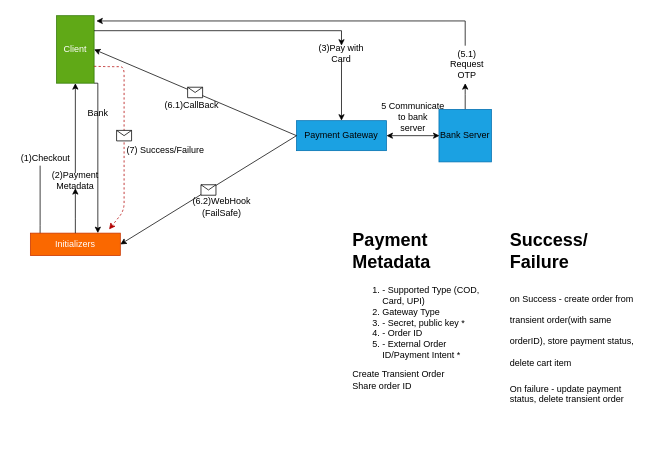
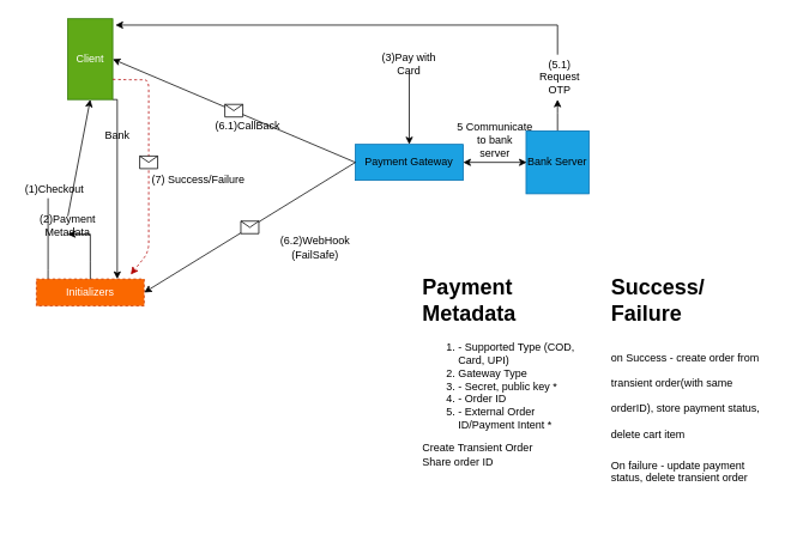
- <mxCell id="16" style="edgeStyle=orthogonalEdgeStyle;rounded=0;orthogonalLoop=1;jettySize=auto;html=1;entryX=0.5;entryY=0;entryDx=0;entryDy=0;" parent="1" source="5" target="15" edge="1"><mxGeometry relative="1" as="geometry"><mxPoint x="125" y="65" as="sourcePoint" /><mxPoint x="455" y="160" as="targetPoint" /><Array as="points"><mxPoint x="455" y="40" /></Array></mxGeometry></mxCell>
- <mxCell id="22" value="(6.1)CallBack" style="text;html=1;align=center;verticalAlign=middle;resizable=0;points=[];autosize=1;" parent="1" vertex="1"><mxGeometry x="210" y="130" width="90" height="20" as="geometry" /></mxCell>
+ <mxCell id="22" value="(6.1)CallBack" style="text;html=1;align=center;verticalAlign=middle;resizable=0;points=[];autosize=1;" parent="1" vertex="1"><mxGeometry x="230" y="130" width="90" height="20" as="geometry" /></mxCell>
- <mxCell id="13" value="(2)Payment Metadata" style="text;html=1;strokeColor=none;fillColor=none;align=center;verticalAlign=middle;whiteSpace=wrap;rounded=0;" parent="1" vertex="1"><mxGeometry x="80" y="230" width="40" height="20" as="geometry" /></mxCell>
+ <mxCell id="13" value="(2)Payment Metadata" style="text;html=1;strokeColor=none;fillColor=none;align=center;verticalAlign=middle;whiteSpace=wrap;rounded=0;" parent="1" vertex="1"><mxGeometry x="55" y="240" width="40" height="20" as="geometry" /></mxCell>
- <mxCell id="19" value="(6.2)WebHook &lt;br&gt;(FailSafe)" style="text;html=1;align=center;verticalAlign=middle;resizable=0;points=[];autosize=1;" parent="1" vertex="1"><mxGeometry x="250" y="260" width="90" height="30" as="geometry" /></mxCell>
+ <mxCell id="19" value="(6.2)WebHook &lt;br&gt;(FailSafe)" style="text;html=1;align=center;verticalAlign=middle;resizable=0;points=[];autosize=1;" parent="1" vertex="1"><mxGeometry x="305" y="260" width="90" height="30" as="geometry" /></mxCell>
- <mxCell id="6" value="Initializers" style="rounded=0;whiteSpace=wrap;html=1;fillColor=#fa6800;strokeColor=#C73500;fontColor=#ffffff;" parent="1" vertex="1"><mxGeometry x="40" y="310" width="120" height="30" as="geometry" /></mxCell>
+ <mxCell id="6" value="Initializers" style="rounded=0;whiteSpace=wrap;html=1;fillColor=#fa6800;strokeColor=#C73500;fontColor=#ffffff;dashed=1;" parent="1" vertex="1"><mxGeometry x="40" y="310" width="120" height="30" as="geometry" /></mxCell>
